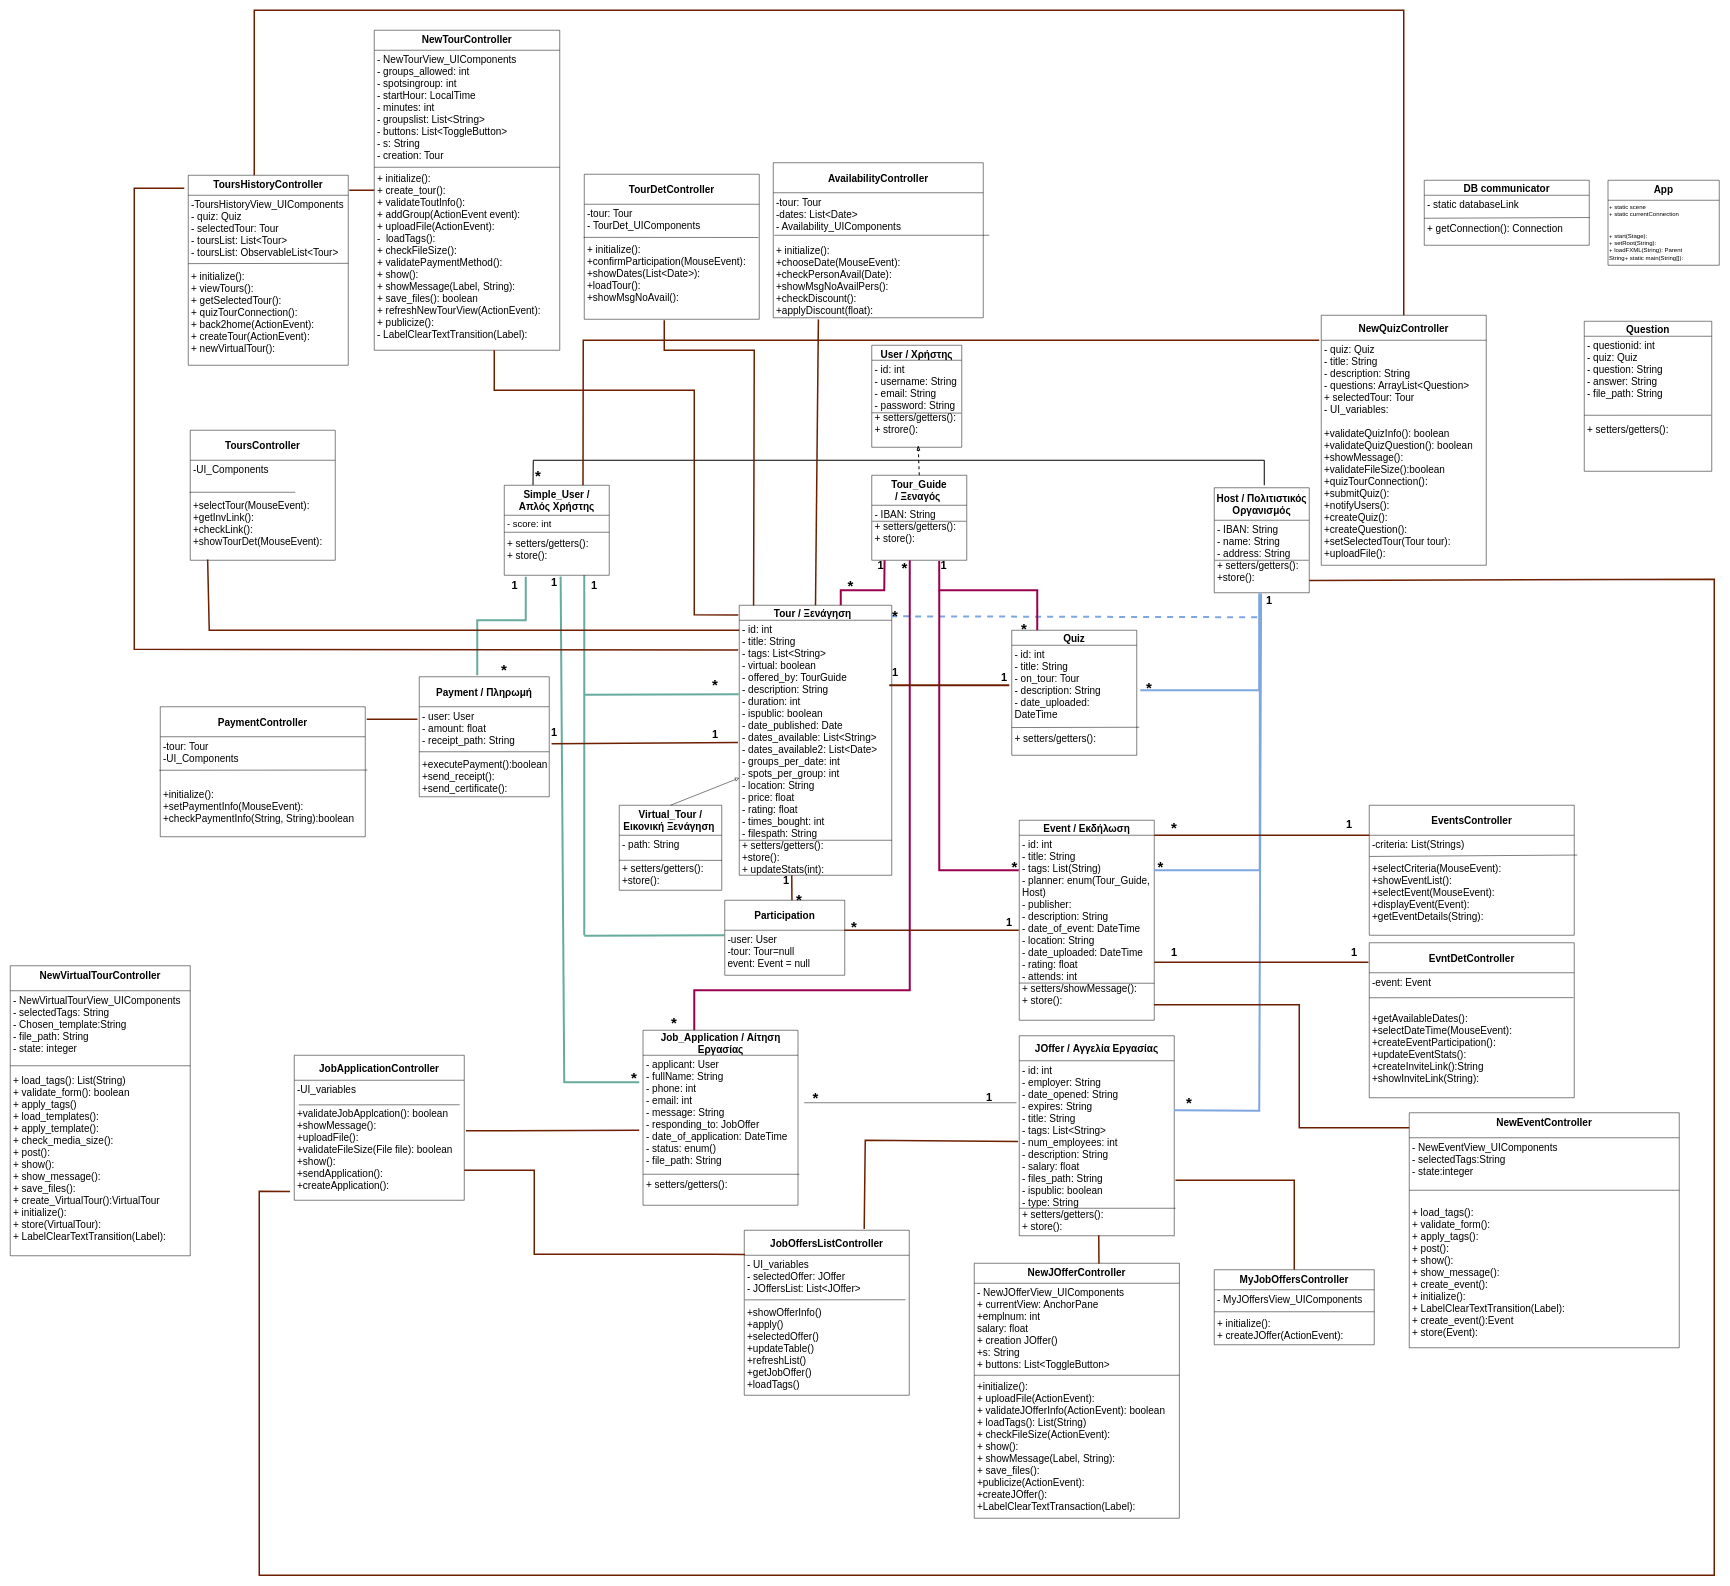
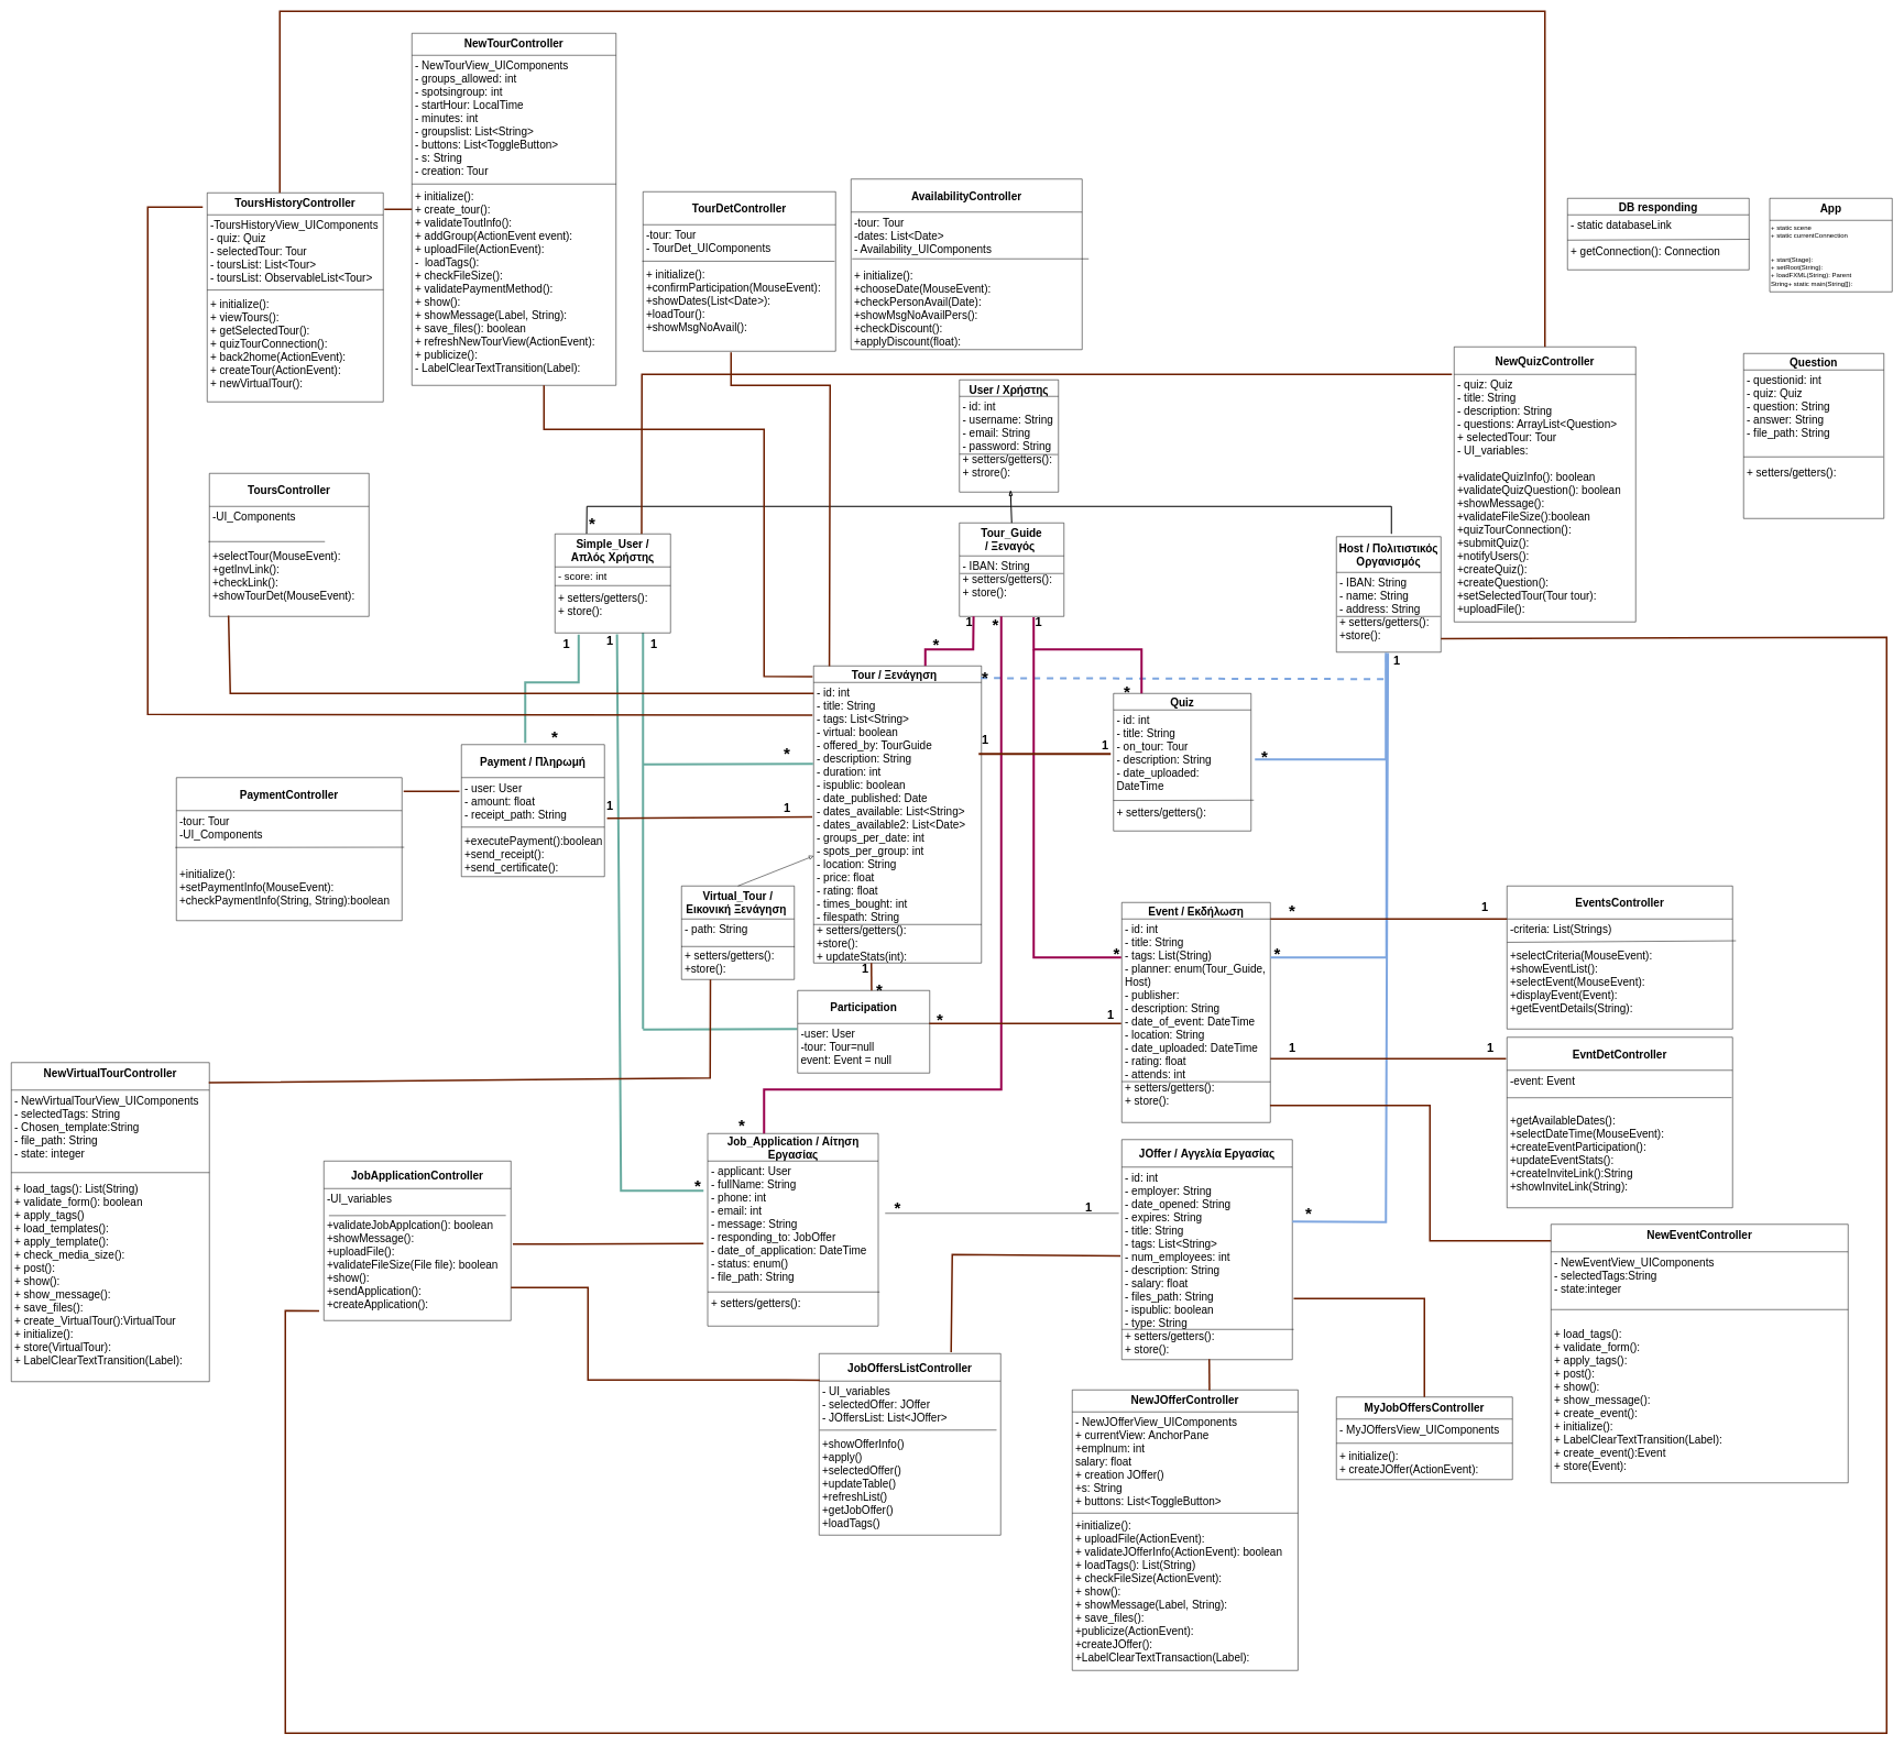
- <mxCell id="136" value="&lt;b style=&quot;font-size: 20px;&quot;&gt;DB communicator&lt;/b&gt;" style="swimlane;fontStyle=0;childLayout=stackLayout;horizontal=1;startSize=30;horizontalStack=0;resizeParent=1;resizeParentMax=0;resizeLast=0;collapsible=1;marginBottom=0;whiteSpace=wrap;html=1;fontSize=20;" parent="1" vertex="1"><mxGeometry x="2848" y="360" width="330" height="130" as="geometry" /></mxCell>
+ <mxCell id="136" value="&lt;b style=&quot;font-size: 20px;&quot;&gt;DB responding&lt;/b&gt;" style="swimlane;fontStyle=0;childLayout=stackLayout;horizontal=1;startSize=30;horizontalStack=0;resizeParent=1;resizeParentMax=0;resizeLast=0;collapsible=1;marginBottom=0;whiteSpace=wrap;html=1;fontSize=20;" parent="1" vertex="1"><mxGeometry x="2848" y="360" width="330" height="130" as="geometry" /></mxCell>
- <mxCell id="143" value="" style="endArrow=none;html=1;rounded=0;strokeColor=#6D1F00;fillColor=#a0522d;strokeWidth=3;exitX=0.215;exitY=1.013;exitDx=0;exitDy=0;exitPerimeter=0;entryX=0.5;entryY=0;entryDx=0;entryDy=0;" parent="1" source="105" target="22" edge="1"><mxGeometry width="50" height="50" relative="1" as="geometry"><mxPoint x="1228" y="808.33" as="sourcePoint" /><mxPoint x="1631" y="1200" as="targetPoint" /></mxGeometry></mxCell>
- <mxCell id="12" value="" style="endArrow=blockThin;html=1;rounded=0;exitX=0.5;exitY=0;exitDx=0;exitDy=0;endFill=0;endSize=6;strokeWidth=2;fontSize=20;dashed=1;" parent="1" source="8" target="7" edge="1"><mxGeometry width="50" height="50" relative="1" as="geometry"><mxPoint x="1688" y="1070" as="sourcePoint" /><mxPoint x="1738" y="1020" as="targetPoint" /></mxGeometry></mxCell>
+ <mxCell id="12" value="" style="endArrow=blockThin;html=1;rounded=0;exitX=0.5;exitY=0;exitDx=0;exitDy=0;endFill=0;endSize=6;strokeWidth=2;fontSize=20;" parent="1" source="8" target="7" edge="1"><mxGeometry width="50" height="50" relative="1" as="geometry"><mxPoint x="1688" y="1070" as="sourcePoint" /><mxPoint x="1738" y="1020" as="targetPoint" /></mxGeometry></mxCell>
- <mxCell id="28" value="- id: int&amp;nbsp;&lt;br style=&quot;font-size: 20px;&quot;&gt;- title: String&lt;br style=&quot;font-size: 20px;&quot;&gt;- tags: List(String)&lt;br style=&quot;font-size: 20px;&quot;&gt;- planner: enum(Tour_Guide, Host)&lt;br style=&quot;font-size: 20px;&quot;&gt;- publisher:&amp;nbsp;&lt;br style=&quot;font-size: 20px;&quot;&gt;- description: String&lt;br style=&quot;font-size: 20px;&quot;&gt;- date_of_event: DateTime&lt;br&gt;- location: String&lt;br style=&quot;font-size: 20px;&quot;&gt;- date_uploaded: DateTime&lt;br style=&quot;font-size: 20px;&quot;&gt;- rating: float&amp;nbsp;&lt;br&gt;- attends: int&lt;br&gt;+ setters/showMessage():&lt;br&gt;+ store():" style="text;strokeColor=none;fillColor=none;align=left;verticalAlign=top;spacingLeft=4;spacingRight=4;overflow=hidden;points=[[0,0.5],[1,0.5]];portConstraint=eastwest;rotatable=0;whiteSpace=wrap;html=1;fontSize=20;" parent="27" vertex="1"><mxGeometry y="30" width="270" height="370" as="geometry" /></mxCell>
+ <mxCell id="28" value="- id: int&amp;nbsp;&lt;br style=&quot;font-size: 20px;&quot;&gt;- title: String&lt;br style=&quot;font-size: 20px;&quot;&gt;- tags: List(String)&lt;br style=&quot;font-size: 20px;&quot;&gt;- planner: enum(Tour_Guide, Host)&lt;br style=&quot;font-size: 20px;&quot;&gt;- publisher:&amp;nbsp;&lt;br style=&quot;font-size: 20px;&quot;&gt;- description: String&lt;br style=&quot;font-size: 20px;&quot;&gt;- date_of_event: DateTime&lt;br&gt;- location: String&lt;br style=&quot;font-size: 20px;&quot;&gt;- date_uploaded: DateTime&lt;br style=&quot;font-size: 20px;&quot;&gt;- rating: float&amp;nbsp;&lt;br&gt;- attends: int&lt;br&gt;+ setters/getters():&lt;br&gt;+ store():" style="text;strokeColor=none;fillColor=none;align=left;verticalAlign=top;spacingLeft=4;spacingRight=4;overflow=hidden;points=[[0,0.5],[1,0.5]];portConstraint=eastwest;rotatable=0;whiteSpace=wrap;html=1;fontSize=20;" parent="27" vertex="1"><mxGeometry y="30" width="270" height="370" as="geometry" /></mxCell>
+ <mxCell id="153" value="" style="endArrow=none;html=1;rounded=0;strokeColor=#6D1F00;fillColor=#a0522d;strokeWidth=3;entryX=0.256;entryY=1.002;entryDx=0;entryDy=0;entryPerimeter=0;exitX=0.997;exitY=0.063;exitDx=0;exitDy=0;exitPerimeter=0;" parent="1" source="149" target="26" edge="1"><mxGeometry width="50" height="50" relative="1" as="geometry"><mxPoint x="378" y="1999.41" as="sourcePoint" /><mxPoint x="1238" y="1999.41" as="targetPoint" /><Array as="points"><mxPoint x="1290" y="1959" /></Array></mxGeometry></mxCell>
